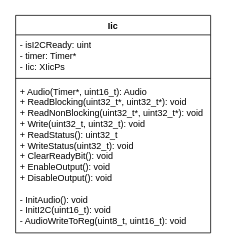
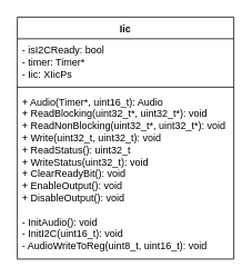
- <mxCell id="3" value="- isI2CReady: uint&lt;br&gt;- timer: Timer*&lt;br&gt;- Iic: XIicPs" style="text;strokeColor=none;fillColor=none;align=left;verticalAlign=top;spacingLeft=4;spacingRight=4;overflow=hidden;rotatable=0;points=[[0,0.5],[1,0.5]];portConstraint=eastwest;whiteSpace=wrap;html=1;" vertex="1" parent="2"><mxGeometry y="26" width="260" height="54" as="geometry" /></mxCell>
+ <mxCell id="3" value="- isI2CReady: bool&lt;br&gt;- timer: Timer*&lt;br&gt;- Iic: XIicPs" style="text;strokeColor=none;fillColor=none;align=left;verticalAlign=top;spacingLeft=4;spacingRight=4;overflow=hidden;rotatable=0;points=[[0,0.5],[1,0.5]];portConstraint=eastwest;whiteSpace=wrap;html=1;" vertex="1" parent="2"><mxGeometry y="26" width="260" height="54" as="geometry" /></mxCell>
